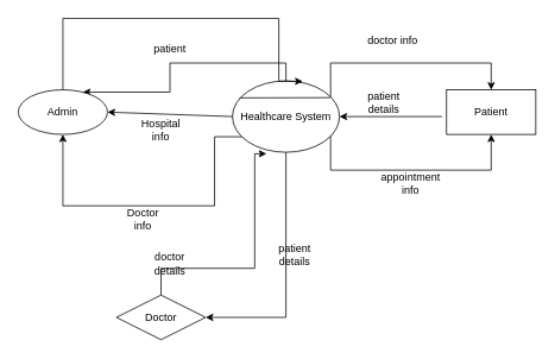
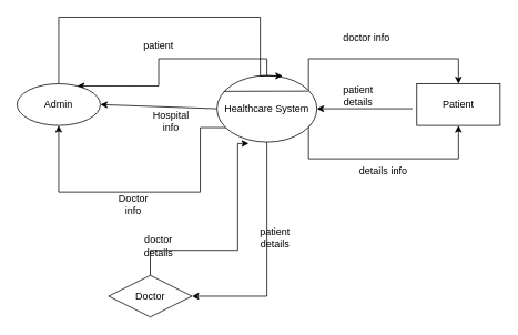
- <mxCell id="15" value="Hospital info" style="text;html=1;align=center;verticalAlign=middle;whiteSpace=wrap;rounded=0;" vertex="1" parent="1"><mxGeometry x="150" y="130" width="60" height="30" as="geometry" /></mxCell>
+ <mxCell id="15" value="Hospital info" style="text;html=1;align=center;verticalAlign=middle;whiteSpace=wrap;rounded=0;" vertex="1" parent="1"><mxGeometry x="175" y="130" width="60" height="30" as="geometry" /></mxCell>
- <mxCell id="19" value="appointment info" style="text;html=1;align=center;verticalAlign=middle;whiteSpace=wrap;rounded=0;" vertex="1" parent="1"><mxGeometry x="430" y="190" width="60" height="30" as="geometry" /></mxCell>
+ <mxCell id="19" value="details info" style="text;html=1;align=center;verticalAlign=middle;whiteSpace=wrap;rounded=0;" vertex="1" parent="1"><mxGeometry x="430" y="190" width="60" height="30" as="geometry" /></mxCell>
